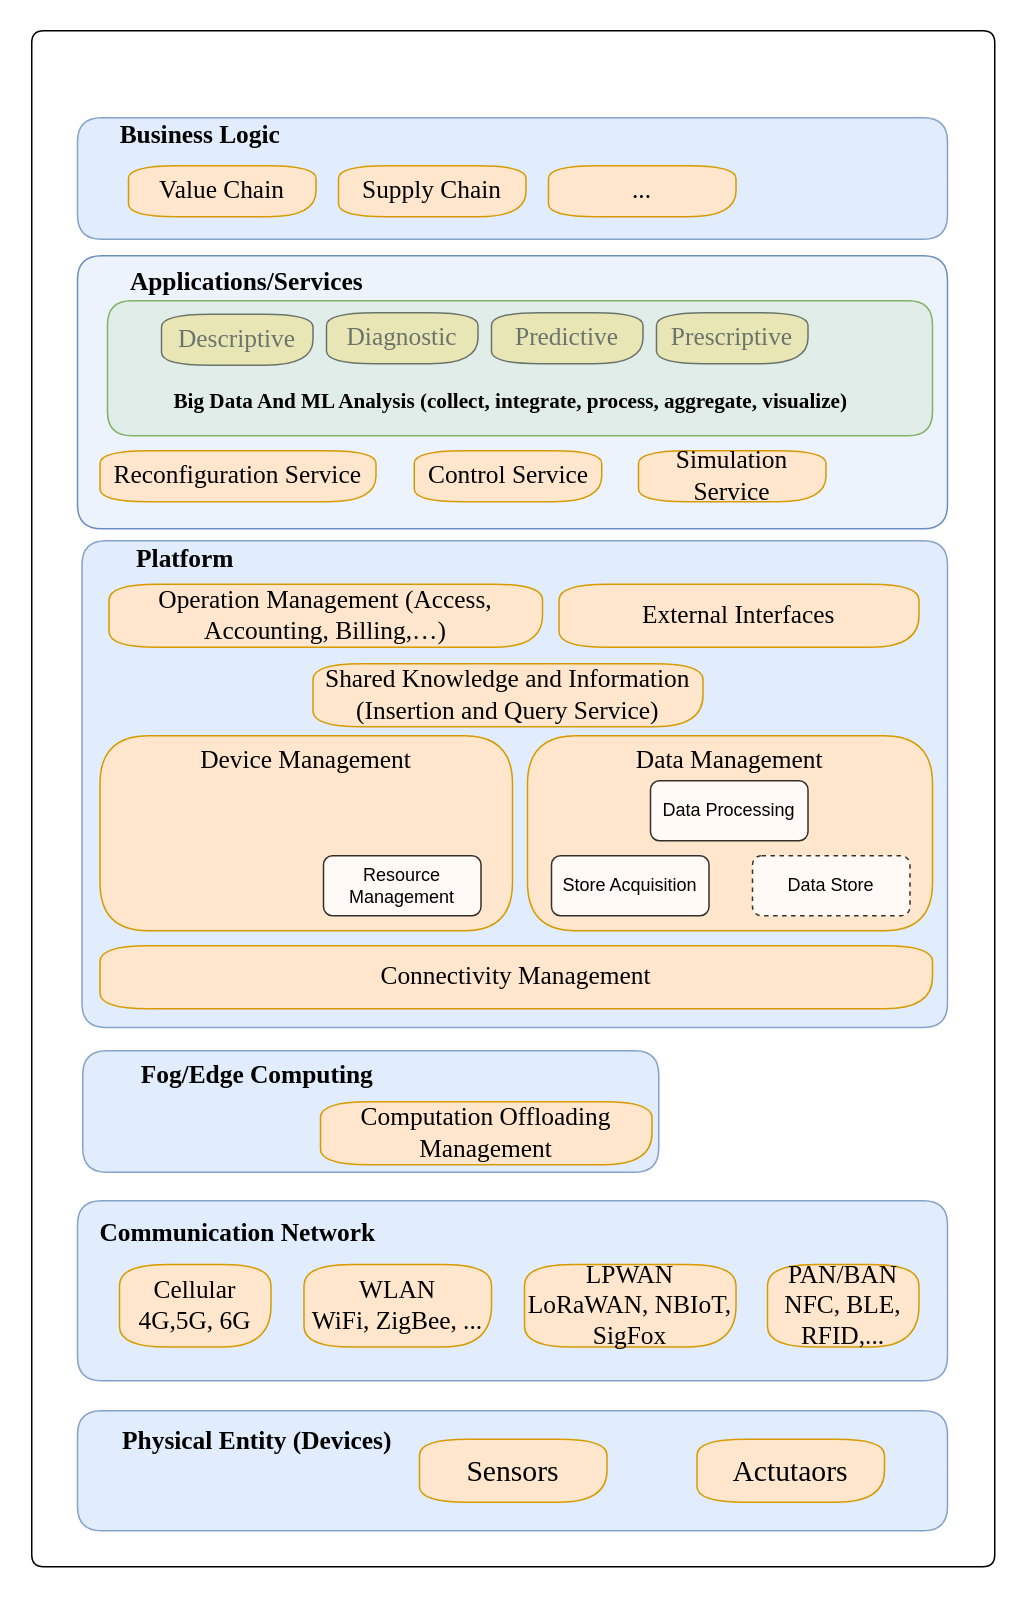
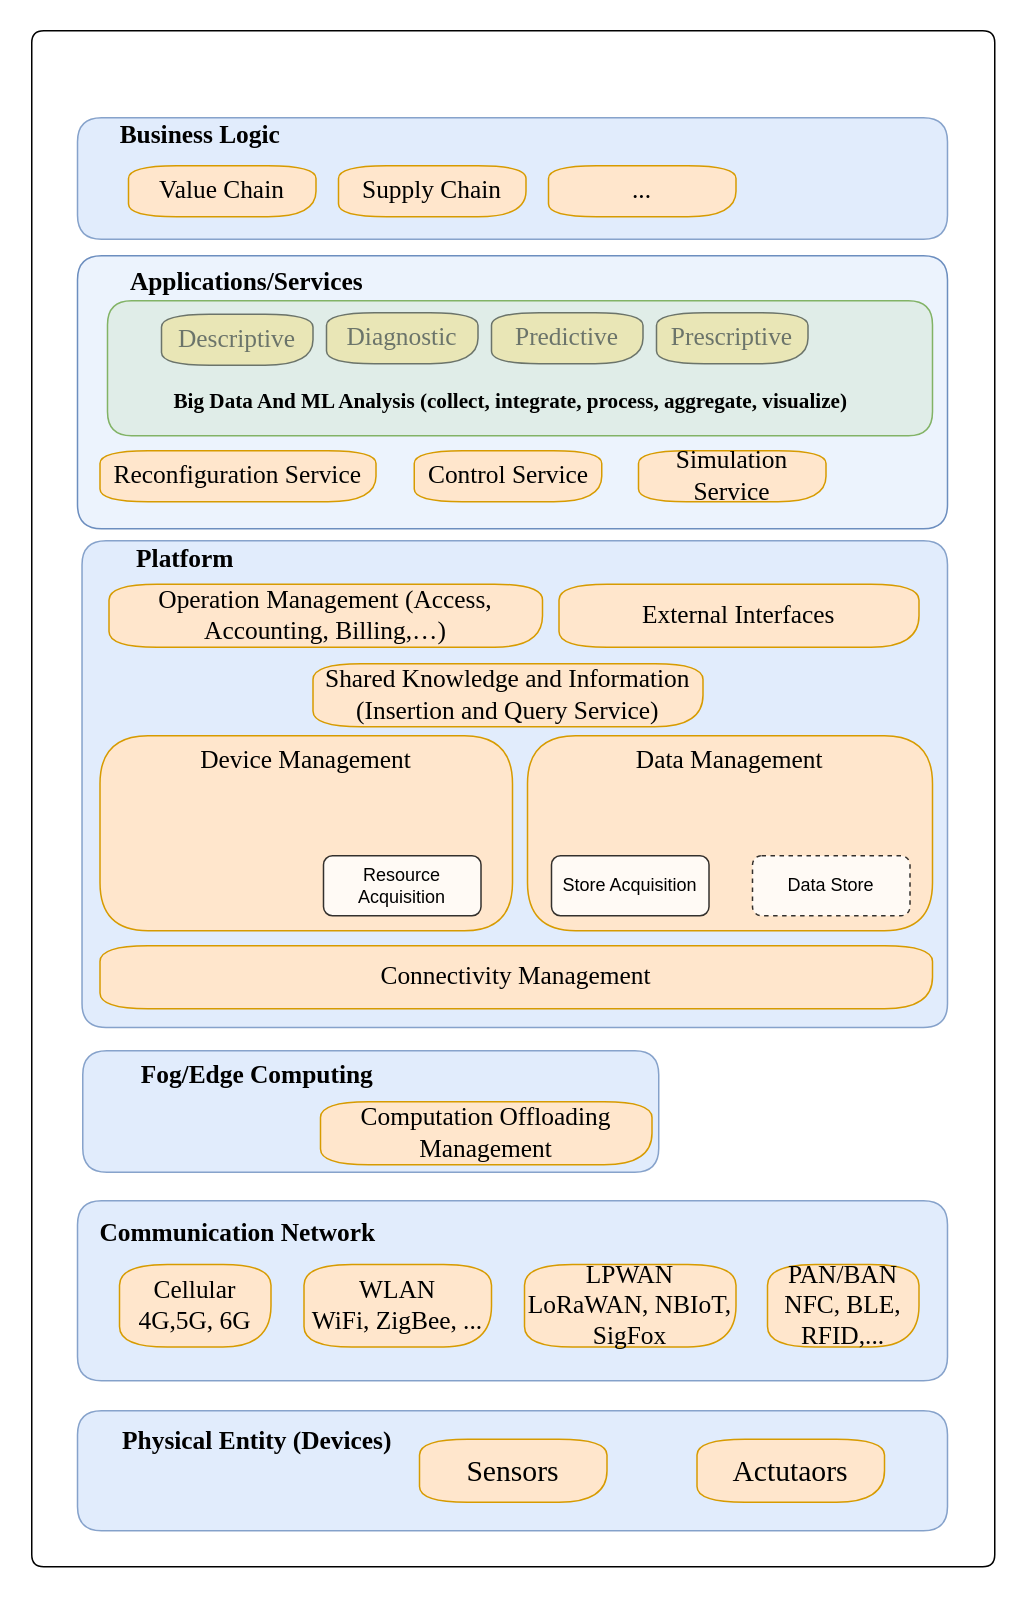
- <mxCell id="43" value="Data Processing" style="rounded=1;whiteSpace=wrap;html=1;shadow=0;sketch=0;gradientColor=none;opacity=80;" vertex="1" parent="1"><mxGeometry x="433" y="520" width="105" height="40" as="geometry" /></mxCell>
- <mxCell id="40" value="Resource Management" style="rounded=1;whiteSpace=wrap;html=1;shadow=0;sketch=0;gradientColor=none;opacity=80;" vertex="1" parent="1"><mxGeometry x="215" y="570" width="105" height="40" as="geometry" /></mxCell>
+ <mxCell id="40" value="Resource Acquisition" style="rounded=1;whiteSpace=wrap;html=1;shadow=0;sketch=0;gradientColor=none;opacity=80;" vertex="1" parent="1"><mxGeometry x="215" y="570" width="105" height="40" as="geometry" /></mxCell>
